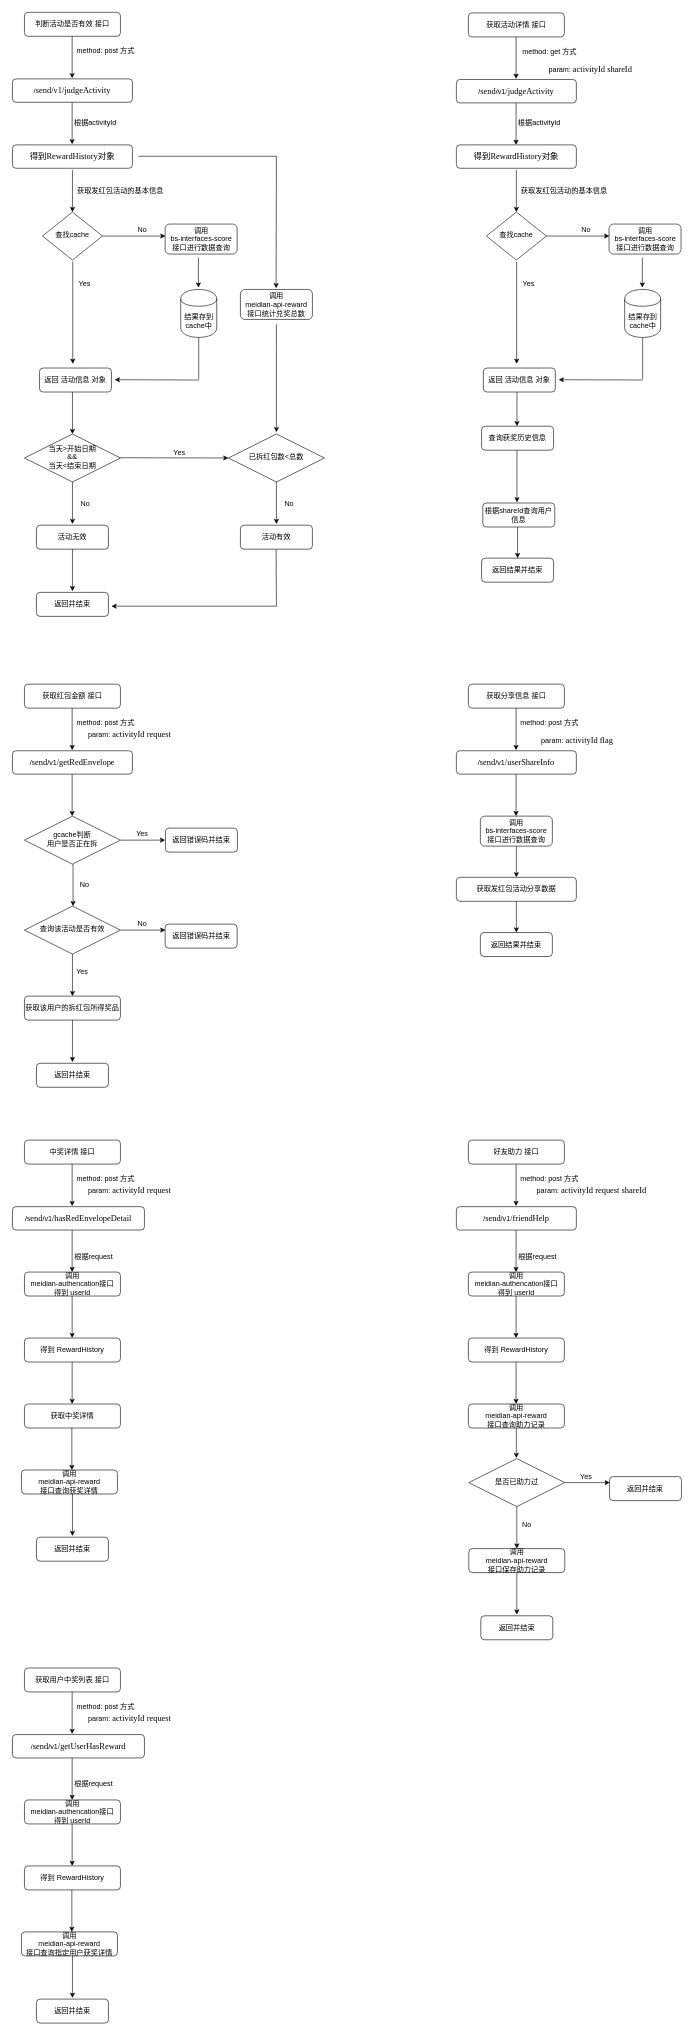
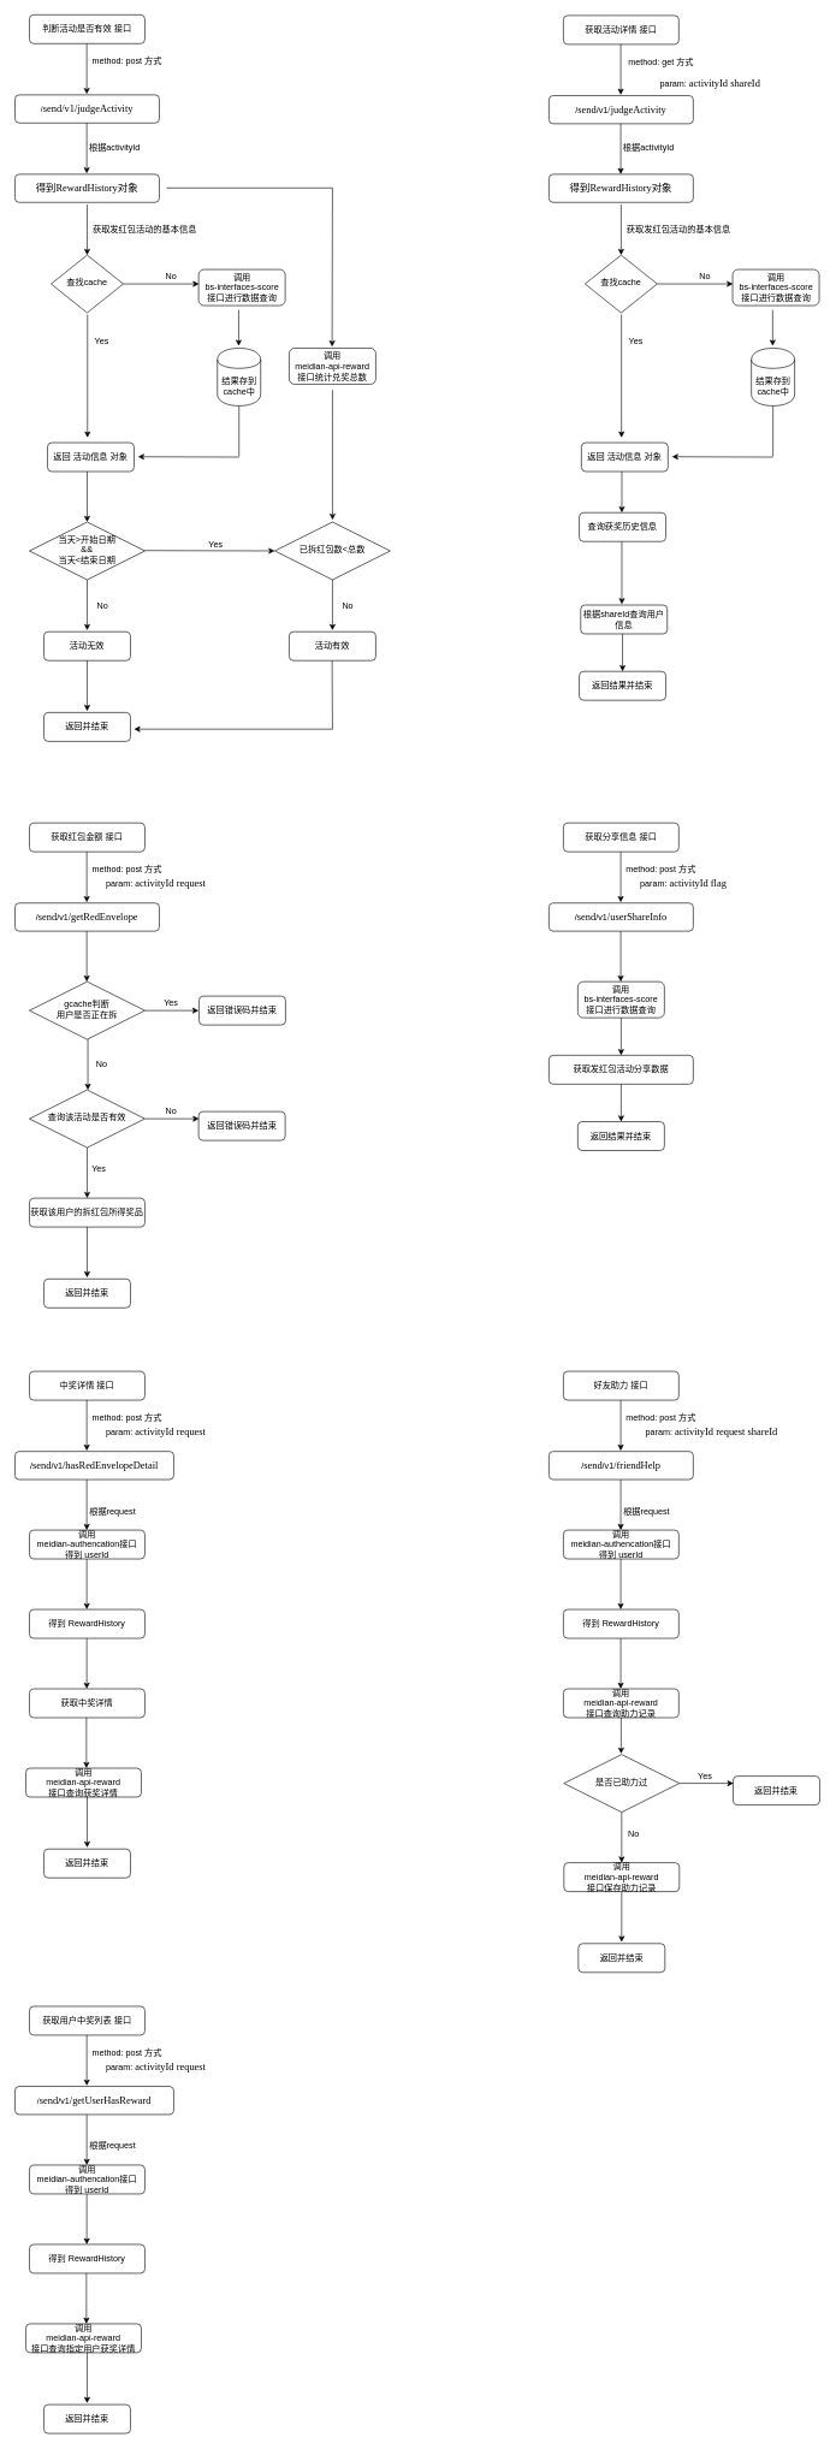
- <mxCell id="93" value="param:&amp;nbsp;&lt;span style=&quot;background-color: rgb(255 , 255 , 255) ; font-family: &amp;#34;consolas&amp;#34; ; font-size: 10.5pt&quot;&gt;activityId&amp;nbsp;flag&lt;/span&gt;" style="text;html=1;align=center;verticalAlign=middle;resizable=0;points=[];autosize=1;" vertex="1" parent="1"><mxGeometry x="876" y="1225" width="170" height="20" as="geometry" /></mxCell>
+ <mxCell id="93" value="param:&amp;nbsp;&lt;span style=&quot;background-color: rgb(255 , 255 , 255) ; font-family: &amp;#34;consolas&amp;#34; ; font-size: 10.5pt&quot;&gt;activityId&amp;nbsp;flag&lt;/span&gt;" style="text;html=1;align=center;verticalAlign=middle;resizable=0;points=[];autosize=1;" vertex="1" parent="1"><mxGeometry x="861" y="1215" width="170" height="20" as="geometry" /></mxCell>
